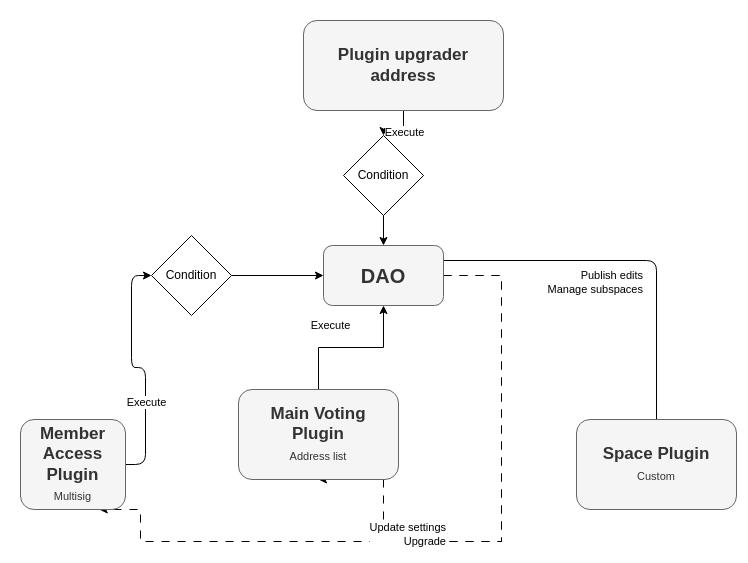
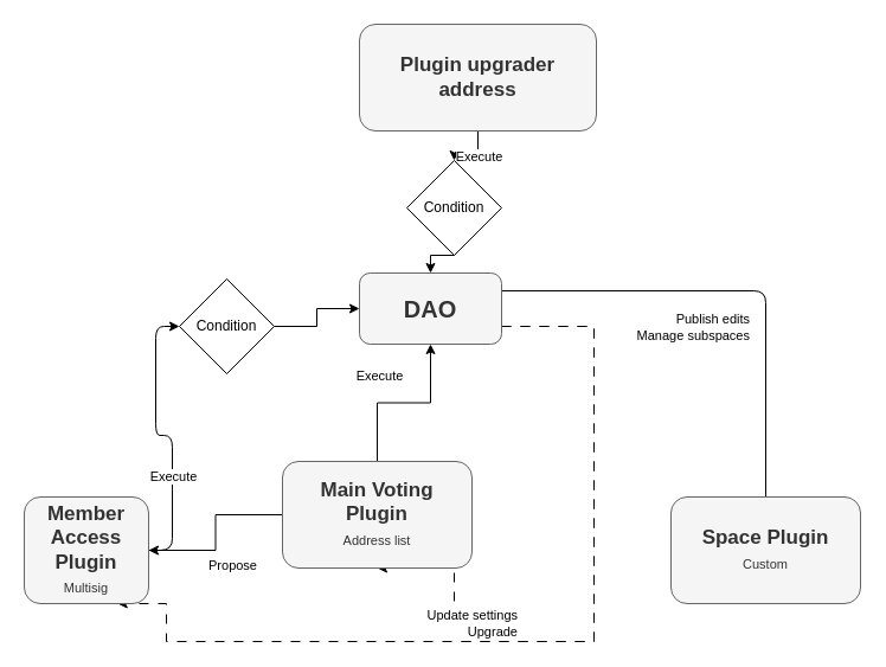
- <mxCell id="6" value="&lt;font style=&quot;font-size: 20px;&quot;&gt;&lt;b&gt;DAO&lt;/b&gt;&lt;/font&gt;" style="rounded=1;whiteSpace=wrap;html=1;fillColor=#f5f5f5;fontColor=#333333;strokeColor=#666666;" vertex="1" parent="1"><mxGeometry x="323" y="245" width="120" height="60" as="geometry" /></mxCell>
+ <mxCell id="6" value="&lt;font style=&quot;font-size: 20px;&quot;&gt;&lt;b&gt;DAO&lt;/b&gt;&lt;/font&gt;" style="rounded=1;whiteSpace=wrap;html=1;fillColor=#f5f5f5;fontColor=#333333;strokeColor=#666666;" vertex="1" parent="1"><mxGeometry x="303" y="230" width="120" height="60" as="geometry" /></mxCell>
+ <mxCell id="10" style="edgeStyle=orthogonalEdgeStyle;rounded=0;orthogonalLoop=1;jettySize=auto;html=1;entryX=1;entryY=0.5;entryDx=0;entryDy=0;" edge="1" parent="1" source="12" target="15"><mxGeometry relative="1" as="geometry" /></mxCell>
+ <mxCell id="11" value="Propose" style="edgeLabel;html=1;align=center;verticalAlign=middle;resizable=0;points=[];" vertex="1" connectable="0" parent="10"><mxGeometry x="0.22" y="1" relative="1" as="geometry"><mxPoint x="14" y="11" as="offset" /></mxGeometry></mxCell>
- <mxCell id="18" value="&lt;font size=&quot;1&quot; style=&quot;&quot;&gt;&lt;b style=&quot;font-size: 17px;&quot;&gt;Space Plugin&lt;/b&gt;&lt;/font&gt;&lt;br style=&quot;font-size: 11px;&quot;&gt;&lt;span style=&quot;font-size: 11px;&quot;&gt;Custom&lt;/span&gt;&lt;font size=&quot;1&quot; style=&quot;&quot;&gt;&lt;b style=&quot;font-size: 17px;&quot;&gt;&lt;br&gt;&lt;/b&gt;&lt;/font&gt;" style="rounded=1;whiteSpace=wrap;html=1;fillColor=#f5f5f5;fontColor=#333333;strokeColor=#666666;" vertex="1" parent="1"><mxGeometry x="576" y="419" width="160" height="90" as="geometry" /></mxCell>
+ <mxCell id="18" value="&lt;font size=&quot;1&quot; style=&quot;&quot;&gt;&lt;b style=&quot;font-size: 17px;&quot;&gt;Space Plugin&lt;/b&gt;&lt;/font&gt;&lt;br style=&quot;font-size: 11px;&quot;&gt;&lt;span style=&quot;font-size: 11px;&quot;&gt;Custom&lt;/span&gt;&lt;font size=&quot;1&quot; style=&quot;&quot;&gt;&lt;b style=&quot;font-size: 17px;&quot;&gt;&lt;br&gt;&lt;/b&gt;&lt;/font&gt;" style="rounded=1;whiteSpace=wrap;html=1;fillColor=#f5f5f5;fontColor=#333333;strokeColor=#666666;" vertex="1" parent="1"><mxGeometry x="566" y="419" width="160" height="90" as="geometry" /></mxCell>
